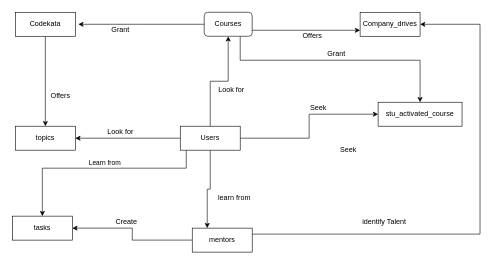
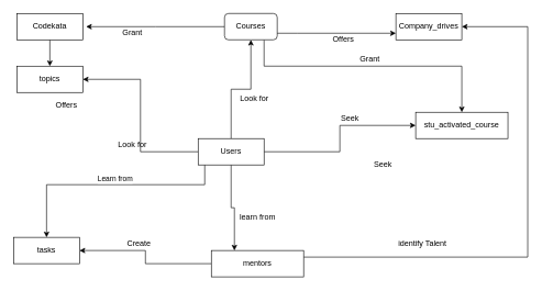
- <mxCell id="12" value="topics" style="whiteSpace=wrap;html=1;align=center;" vertex="1" parent="1"><mxGeometry x="25" y="210" width="100" height="40" as="geometry" /></mxCell>
+ <mxCell id="12" value="topics" style="whiteSpace=wrap;html=1;align=center;" vertex="1" parent="1"><mxGeometry x="25" y="100" width="100" height="40" as="geometry" /></mxCell>
- <mxCell id="15" value="mentors" style="whiteSpace=wrap;html=1;align=center;" vertex="1" parent="1"><mxGeometry x="320" y="380" width="100" height="40" as="geometry" /></mxCell>
+ <mxCell id="15" value="mentors" style="whiteSpace=wrap;html=1;align=center;" vertex="1" parent="1"><mxGeometry x="320" y="380" width="140" height="40" as="geometry" /></mxCell>
